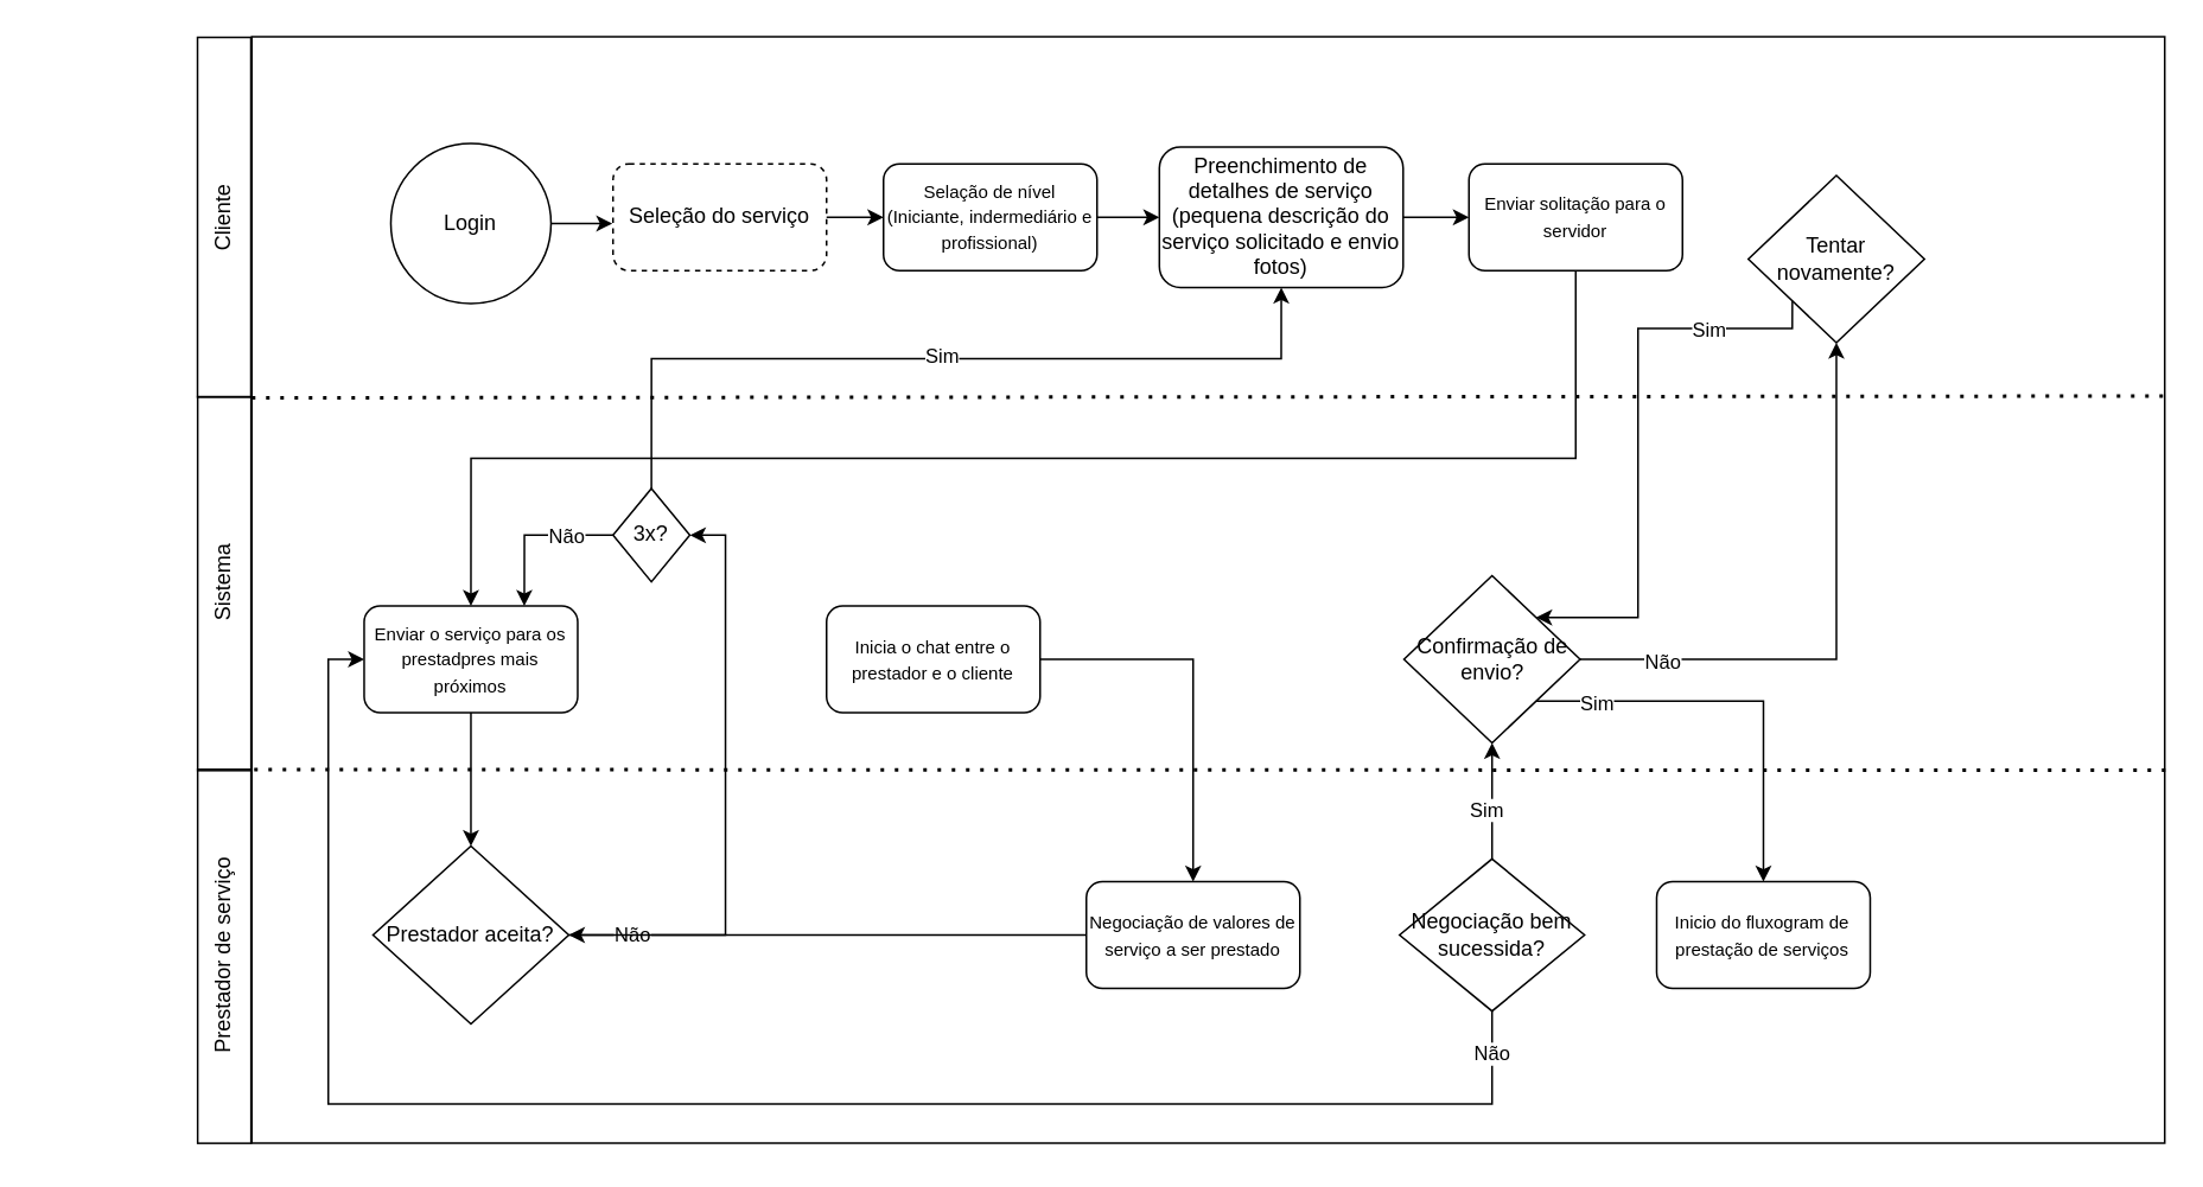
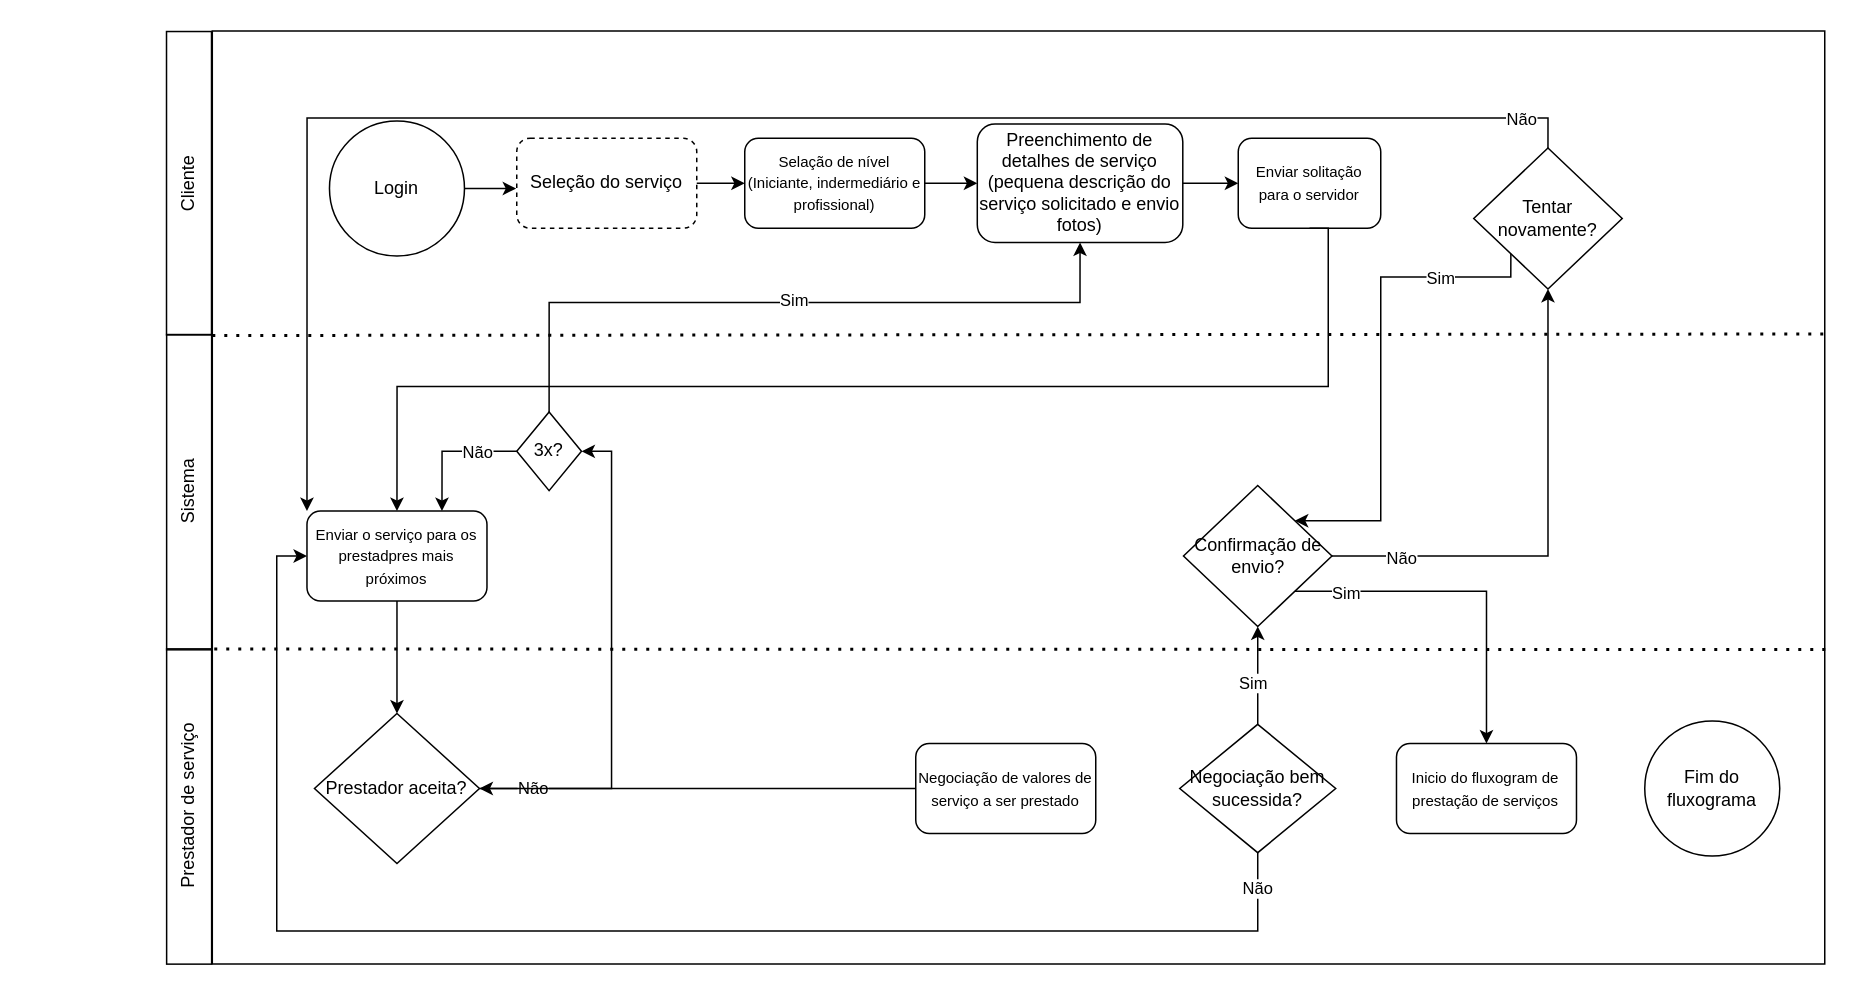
+ <mxCell id="45" style="edgeStyle=orthogonalEdgeStyle;rounded=0;orthogonalLoop=1;jettySize=auto;html=1;exitX=0.5;exitY=0;exitDx=0;exitDy=0;entryX=0;entryY=0;entryDx=0;entryDy=0;" edge="1" parent="1" source="47" target="16"><mxGeometry relative="1" as="geometry" /></mxCell>
+ <mxCell id="46" value="Não" style="edgeLabel;html=1;align=center;verticalAlign=middle;resizable=0;points=[];" vertex="1" connectable="0" parent="45"><mxGeometry x="-0.931" relative="1" as="geometry"><mxPoint as="offset" /></mxGeometry></mxCell>
- <mxCell id="14" value="&lt;font style=&quot;font-size: 10px;&quot;&gt;Enviar solitação para o servidor&lt;/font&gt;" style="rounded=1;whiteSpace=wrap;html=1;fillColor=none;" vertex="1" parent="1"><mxGeometry x="825" y="91.47" width="120" height="60" as="geometry" /></mxCell>
+ <mxCell id="14" value="&lt;font style=&quot;font-size: 10px;&quot;&gt;Enviar solitação para o servidor&lt;/font&gt;" style="rounded=1;whiteSpace=wrap;html=1;fillColor=none;" vertex="1" parent="1"><mxGeometry x="825" y="91.47" width="95" height="60" as="geometry" /></mxCell>
- <mxCell id="30" value="&lt;font style=&quot;font-size: 10px;&quot;&gt;Inicia o chat entre o prestador e o cliente&lt;/font&gt;" style="rounded=1;whiteSpace=wrap;html=1;fillColor=none;" vertex="1" parent="1"><mxGeometry x="464" y="340" width="120" height="60" as="geometry" /></mxCell>
- <mxCell id="29" value="" style="edgeStyle=orthogonalEdgeStyle;rounded=0;orthogonalLoop=1;jettySize=auto;html=1;" edge="1" parent="1" source="30" target="32"><mxGeometry relative="1" as="geometry" /></mxCell>
+ <mxCell id="49" value="Fim do fluxograma" style="ellipse;whiteSpace=wrap;html=1;aspect=fixed;fillColor=none;" vertex="1" parent="1"><mxGeometry x="1096" y="480" width="90" height="90" as="geometry" /></mxCell>
